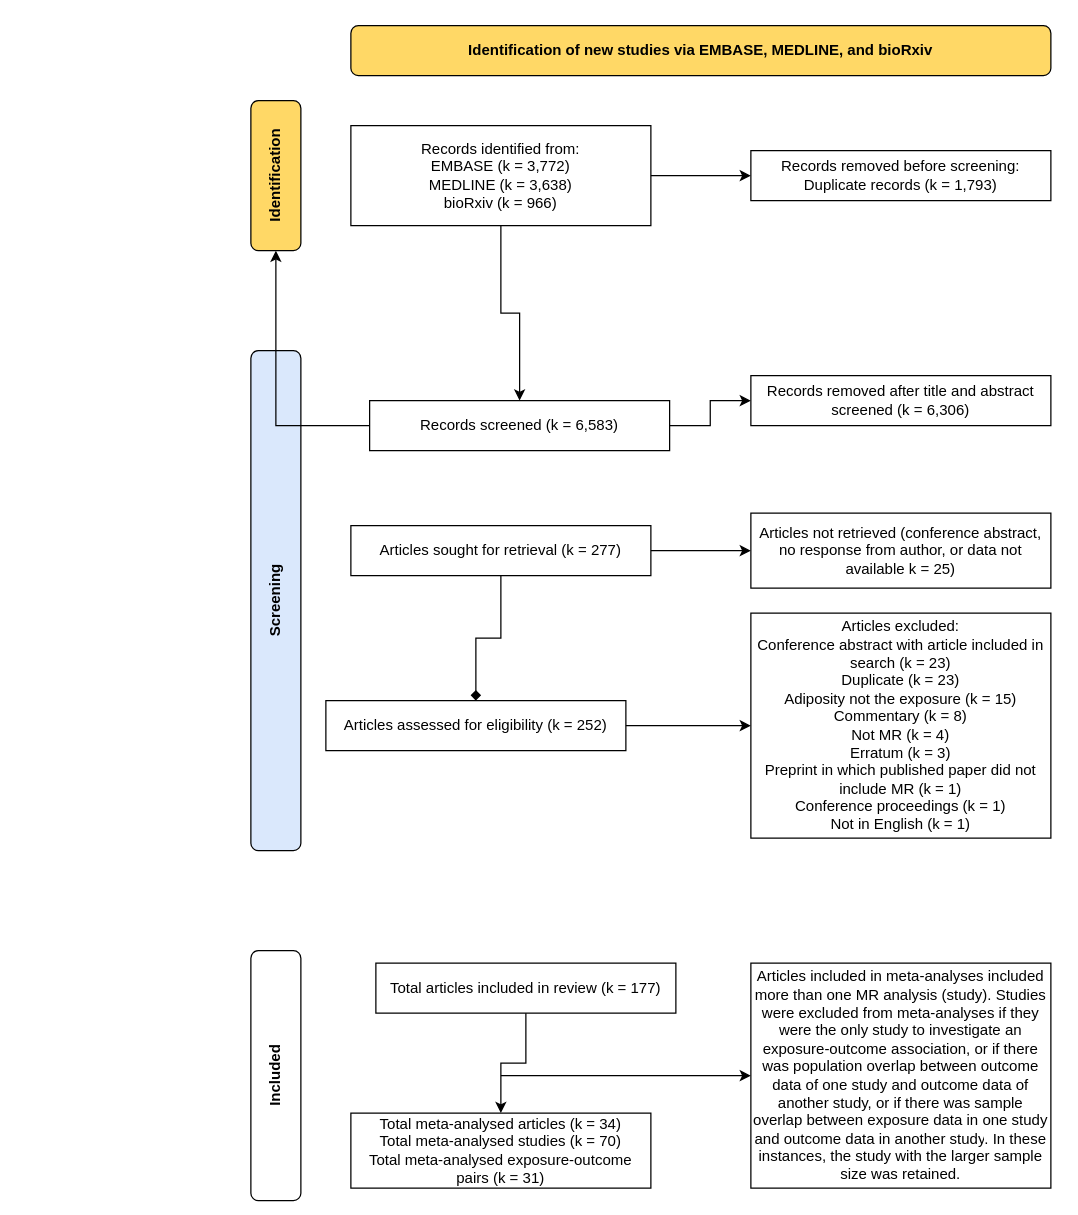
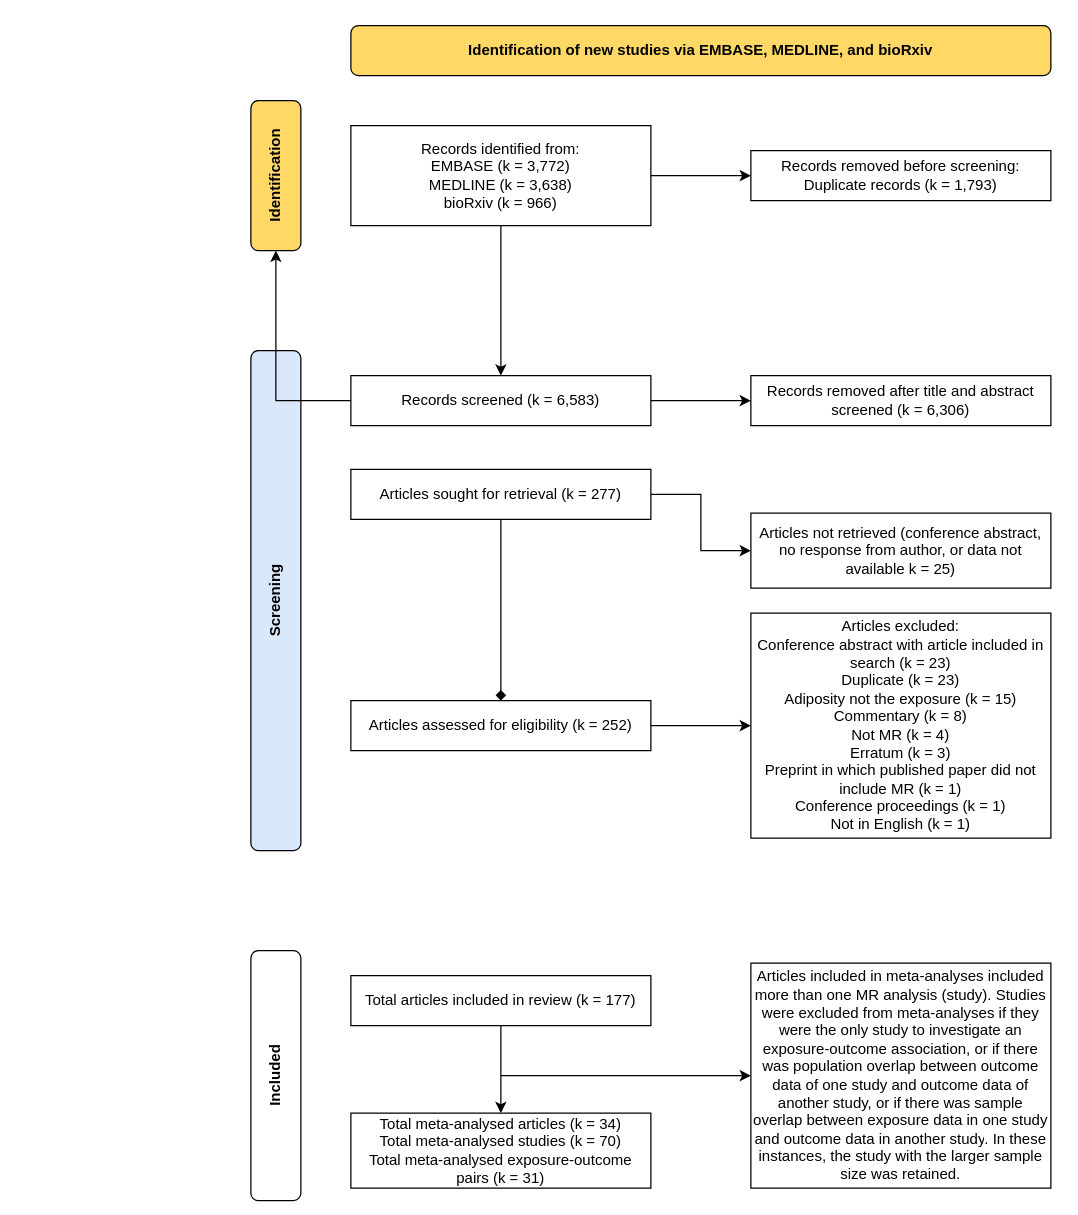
- <mxCell id="12" value="&lt;span style=&quot;font-size: 9pt ; background-color: rgb(255 , 255 , 255)&quot;&gt;Records screened (k = 6,583)&lt;br&gt;&lt;/span&gt;" style="rounded=0;whiteSpace=wrap;html=1;fillColor=none;align=center;" parent="1" vertex="1"><mxGeometry x="295" y="320" width="240" height="40" as="geometry" /></mxCell>
+ <mxCell id="12" value="&lt;span style=&quot;font-size: 9pt ; background-color: rgb(255 , 255 , 255)&quot;&gt;Records screened (k = 6,583)&lt;br&gt;&lt;/span&gt;" style="rounded=0;whiteSpace=wrap;html=1;fillColor=none;align=center;" parent="1" vertex="1"><mxGeometry x="280" y="300" width="240" height="40" as="geometry" /></mxCell>
- <mxCell id="16" value="&lt;span style=&quot;background-color: rgb(255 , 255 , 255)&quot;&gt;Articles&lt;/span&gt;&lt;span style=&quot;font-size: 9pt ; background-color: rgb(255 , 255 , 255)&quot;&gt;&amp;nbsp;sought for retrieval (k = 277)&lt;br&gt;&lt;/span&gt;" style="rounded=0;whiteSpace=wrap;html=1;fillColor=none;align=center;" parent="1" vertex="1"><mxGeometry x="280" y="420" width="240" height="40" as="geometry" /></mxCell>
+ <mxCell id="16" value="&lt;span style=&quot;background-color: rgb(255 , 255 , 255)&quot;&gt;Articles&lt;/span&gt;&lt;span style=&quot;font-size: 9pt ; background-color: rgb(255 , 255 , 255)&quot;&gt;&amp;nbsp;sought for retrieval (k = 277)&lt;br&gt;&lt;/span&gt;" style="rounded=0;whiteSpace=wrap;html=1;fillColor=none;align=center;" parent="1" vertex="1"><mxGeometry x="280" y="375" width="240" height="40" as="geometry" /></mxCell>
- <mxCell id="19" value="&lt;span style=&quot;font-size: 9pt ; background-color: rgb(255 , 255 , 255)&quot;&gt;Articles assessed for eligibility (k = 252)&lt;br&gt;&lt;/span&gt;" style="rounded=0;whiteSpace=wrap;html=1;fillColor=none;align=center;" parent="1" vertex="1"><mxGeometry x="260" y="560" width="240" height="40" as="geometry" /></mxCell>
+ <mxCell id="19" value="&lt;span style=&quot;font-size: 9pt ; background-color: rgb(255 , 255 , 255)&quot;&gt;Articles assessed for eligibility (k = 252)&lt;br&gt;&lt;/span&gt;" style="rounded=0;whiteSpace=wrap;html=1;fillColor=none;align=center;" parent="1" vertex="1"><mxGeometry x="280" y="560" width="240" height="40" as="geometry" /></mxCell>
- <mxCell id="22" value="&lt;span style=&quot;font-size: 9pt ; background-color: rgb(255 , 255 , 255)&quot;&gt;Total articles included in review (k = 177)&lt;br&gt;&lt;/span&gt;" style="rounded=0;whiteSpace=wrap;html=1;fillColor=none;align=center;" parent="1" vertex="1"><mxGeometry x="300" y="770" width="240" height="40" as="geometry" /></mxCell>
+ <mxCell id="22" value="&lt;span style=&quot;font-size: 9pt ; background-color: rgb(255 , 255 , 255)&quot;&gt;Total articles included in review (k = 177)&lt;br&gt;&lt;/span&gt;" style="rounded=0;whiteSpace=wrap;html=1;fillColor=none;align=center;" parent="1" vertex="1"><mxGeometry x="280" y="780" width="240" height="40" as="geometry" /></mxCell>
